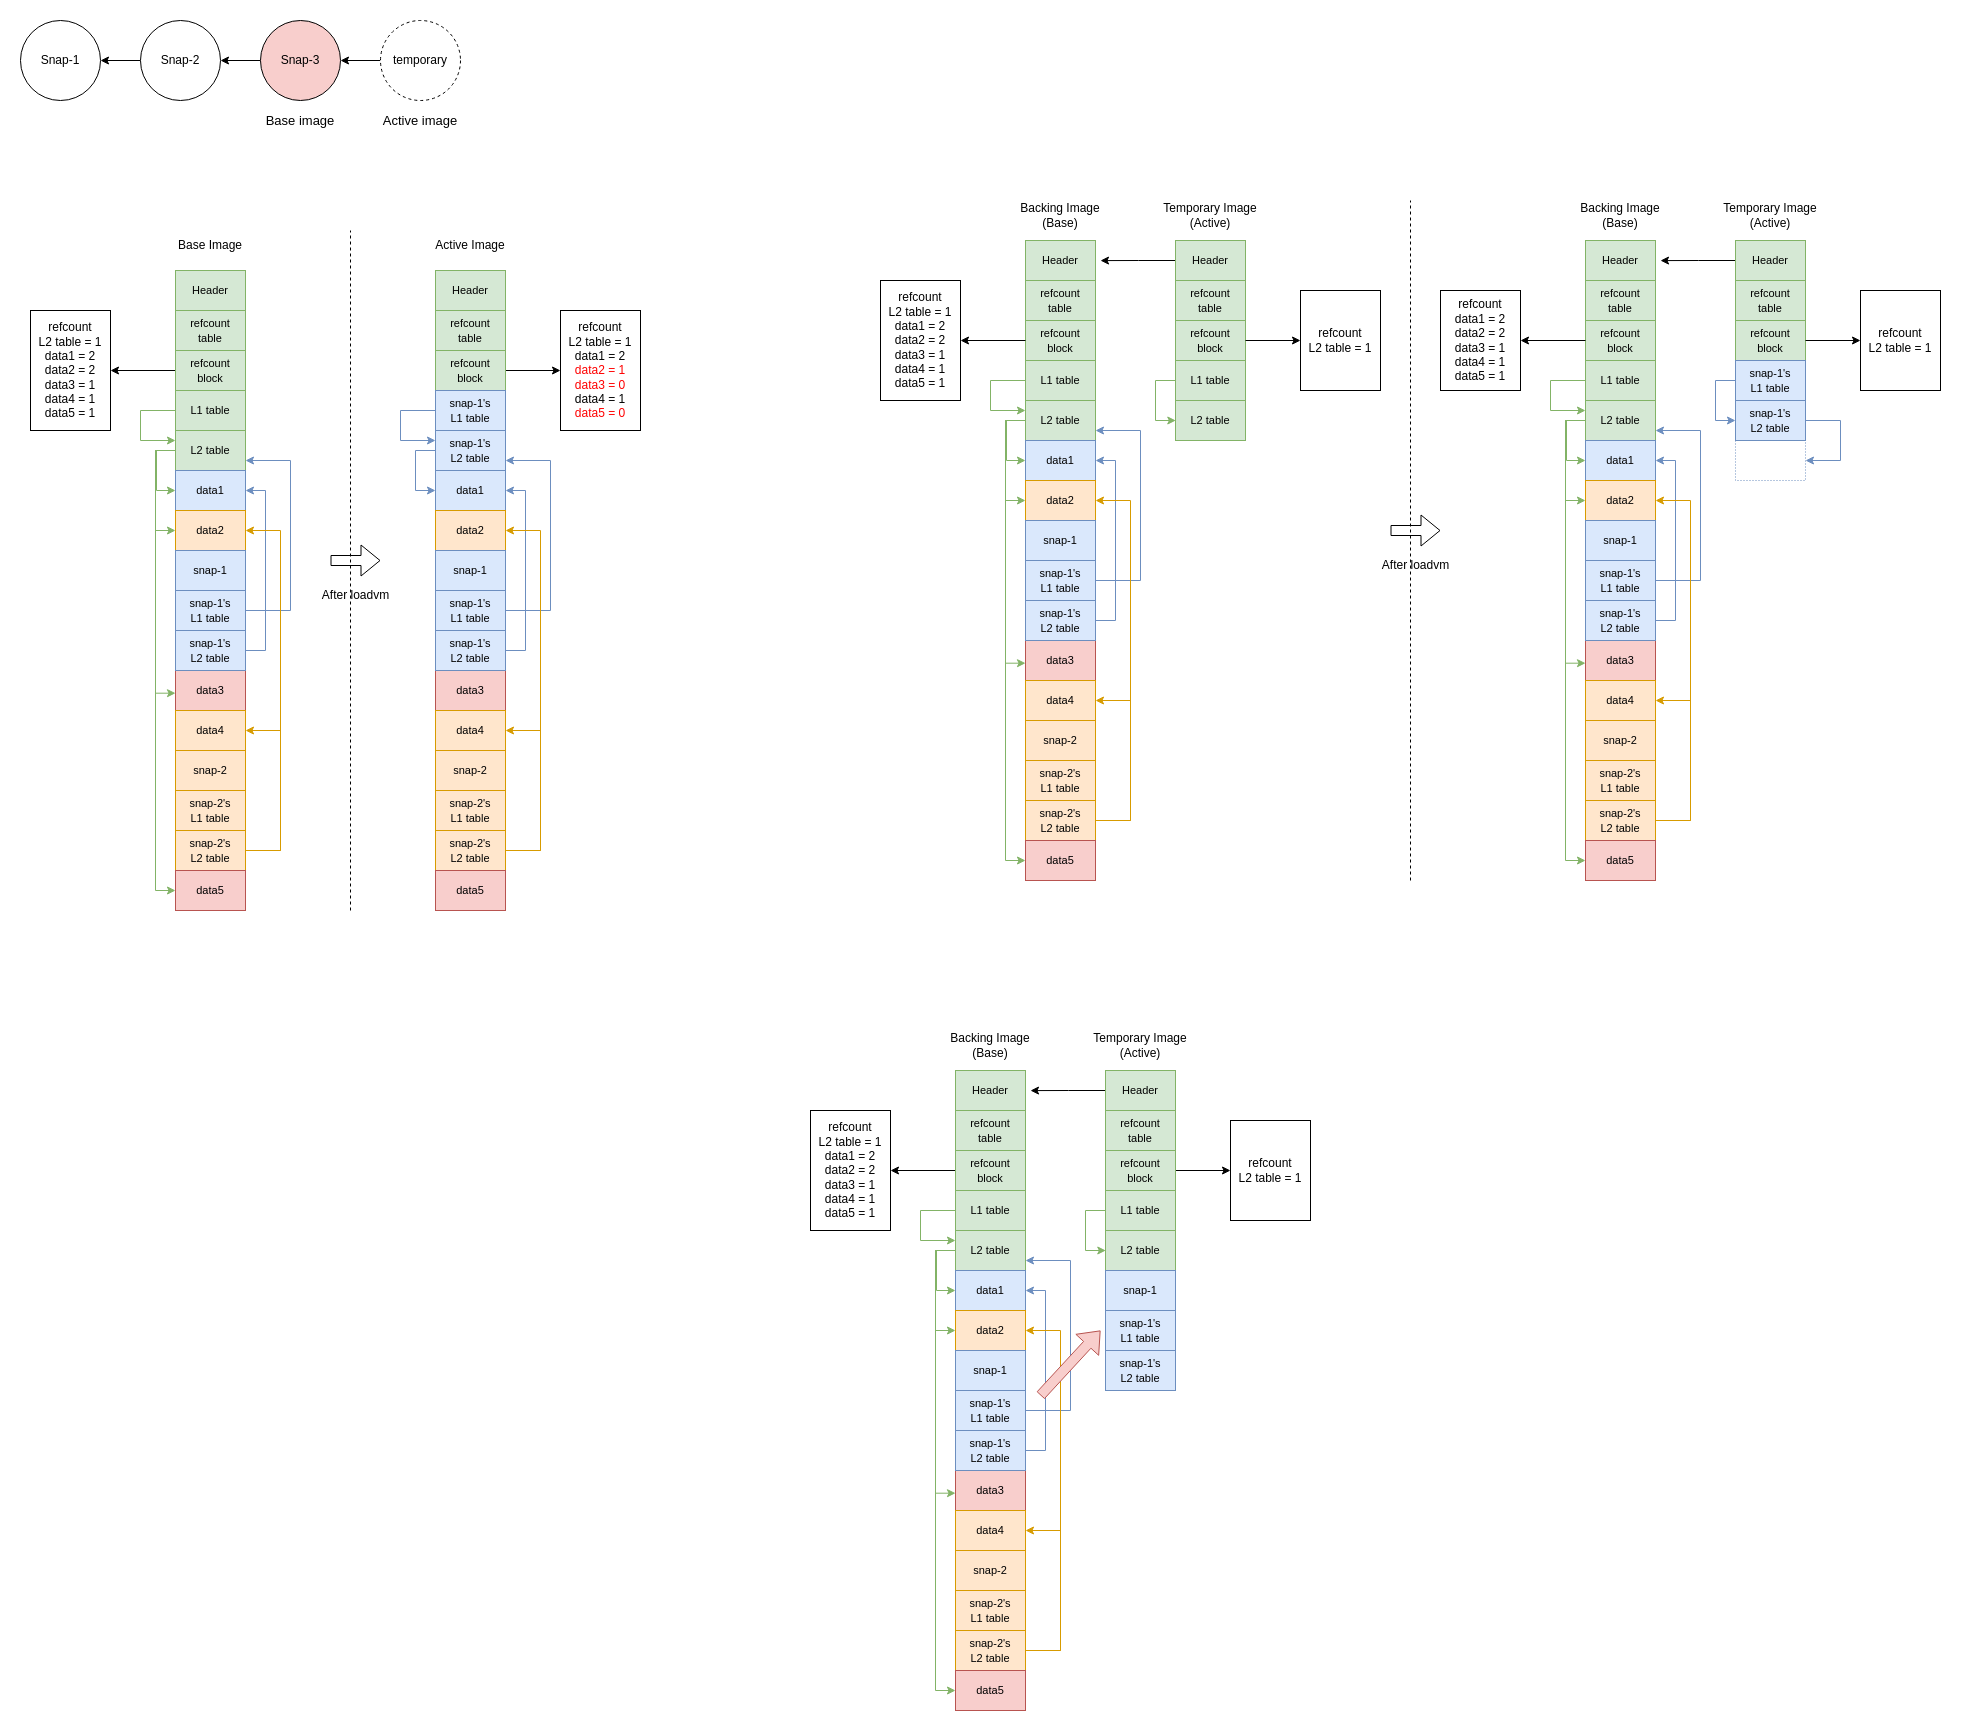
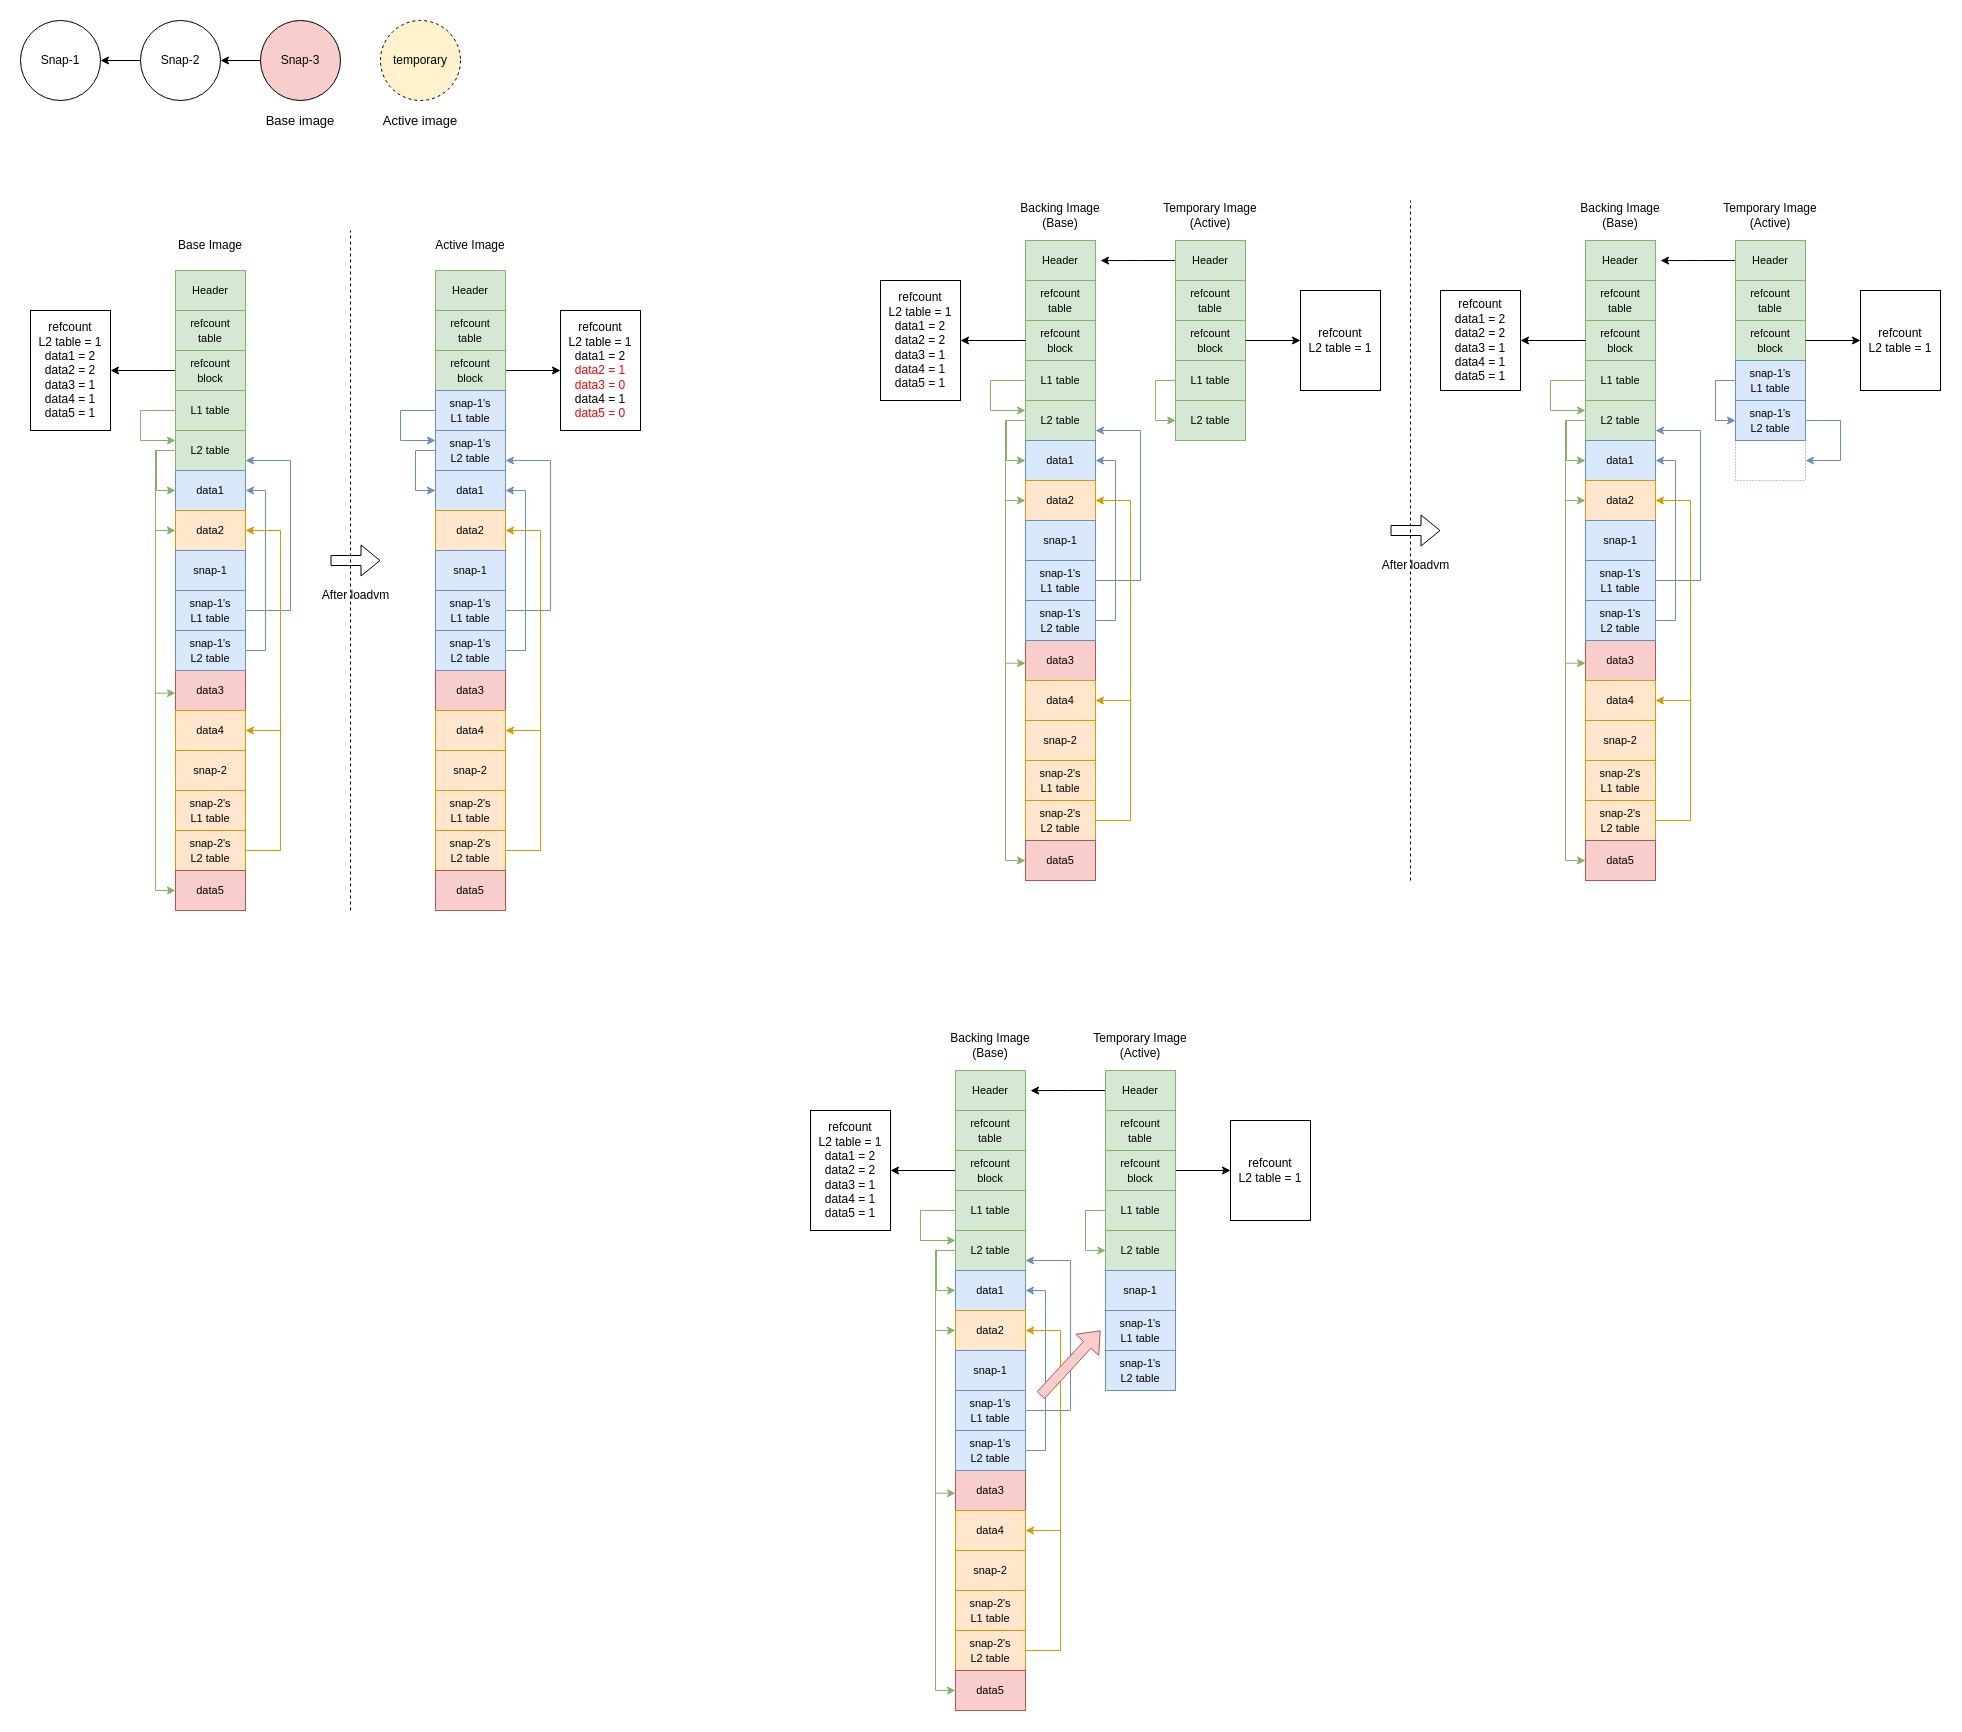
- <mxCell id="8" value="" style="edgeStyle=orthogonalEdgeStyle;rounded=0;orthogonalLoop=1;jettySize=auto;html=1;" parent="1" source="9" target="6" edge="1"><mxGeometry relative="1" as="geometry" /></mxCell>
- <mxCell id="9" value="temporary" style="ellipse;whiteSpace=wrap;html=1;aspect=fixed;dashed=1;" parent="1" vertex="1"><mxGeometry x="380" y="20" width="80" height="80" as="geometry" /></mxCell>
+ <mxCell id="9" value="temporary" style="ellipse;whiteSpace=wrap;html=1;aspect=fixed;dashed=1;fillColor=#fff2cc;" parent="1" vertex="1"><mxGeometry x="380" y="20" width="80" height="80" as="geometry" /></mxCell>
